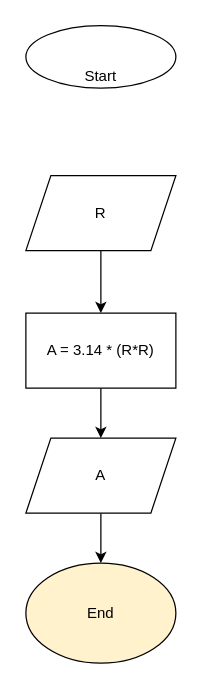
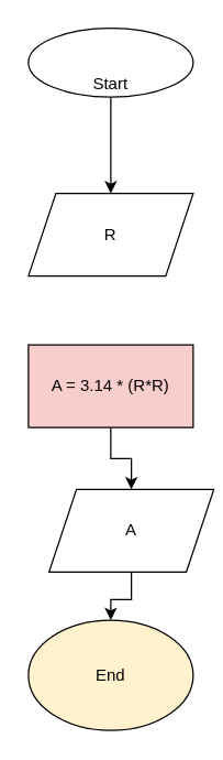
+ <mxCell id="4" value="" style="edgeStyle=orthogonalEdgeStyle;rounded=0;orthogonalLoop=1;jettySize=auto;html=1;" edge="1" parent="1" source="5" target="3"><mxGeometry relative="1" as="geometry" /></mxCell>
- <mxCell id="2" value="" style="edgeStyle=orthogonalEdgeStyle;rounded=0;orthogonalLoop=1;jettySize=auto;html=1;" edge="1" parent="1" source="3" target="7"><mxGeometry relative="1" as="geometry" /></mxCell>
- <mxCell id="7" value="A = 3.14 * (R*R)" style="rounded=0;whiteSpace=wrap;html=1;" vertex="1" parent="1"><mxGeometry x="20" y="250" width="120" height="60" as="geometry" /></mxCell>
+ <mxCell id="7" value="A = 3.14 * (R*R)" style="rounded=0;whiteSpace=wrap;html=1;fillColor=#f8cecc;" vertex="1" parent="1"><mxGeometry x="20" y="250" width="120" height="60" as="geometry" /></mxCell>
- <mxCell id="9" value="A" style="shape=parallelogram;perimeter=parallelogramPerimeter;whiteSpace=wrap;html=1;fixedSize=1;" vertex="1" parent="1"><mxGeometry x="20" y="350" width="120" height="60" as="geometry" /></mxCell>
+ <mxCell id="9" value="A" style="shape=parallelogram;perimeter=parallelogramPerimeter;whiteSpace=wrap;html=1;fixedSize=1;" vertex="1" parent="1"><mxGeometry x="35" y="355" width="120" height="60" as="geometry" /></mxCell>
